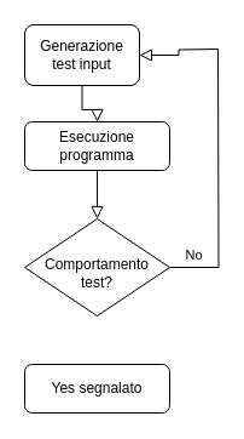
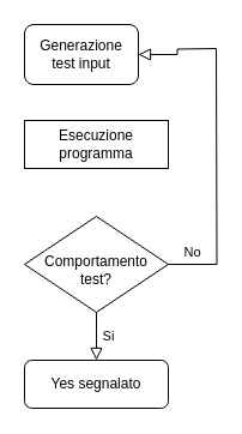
- <mxCell id="2" value="" style="rounded=0;html=1;jettySize=auto;orthogonalLoop=1;fontSize=11;endArrow=block;endFill=0;endSize=8;strokeWidth=1;shadow=0;labelBackgroundColor=none;edgeStyle=orthogonalEdgeStyle;entryX=0.5;entryY=0;entryDx=0;entryDy=0;" parent="1" source="3" target="10" edge="1"><mxGeometry relative="1" as="geometry"><mxPoint x="80" y="110" as="targetPoint" /></mxGeometry></mxCell>
- <mxCell id="10" value="Esecuzione&lt;br&gt;programma" style="rounded=1;whiteSpace=wrap;html=1;fontSize=12;glass=0;strokeWidth=1;shadow=0;" parent="1" vertex="1"><mxGeometry x="20" y="100" width="120" height="40" as="geometry" /></mxCell>
+ <mxCell id="10" value="Esecuzione&lt;br&gt;programma" style="whiteSpace=wrap;html=1;fontSize=12;glass=0;strokeWidth=1;shadow=0;rounded=0;" parent="1" vertex="1"><mxGeometry x="20" y="100" width="120" height="40" as="geometry" /></mxCell>
- <mxCell id="11" value="" style="rounded=0;html=1;jettySize=auto;orthogonalLoop=1;fontSize=11;endArrow=block;endFill=0;endSize=8;strokeWidth=1;shadow=0;labelBackgroundColor=none;edgeStyle=orthogonalEdgeStyle;entryX=0.5;entryY=0;entryDx=0;entryDy=0;exitX=0.5;exitY=1;exitDx=0;exitDy=0;" parent="1" source="10" target="9" edge="1"><mxGeometry relative="1" as="geometry"><mxPoint x="79.74" y="140" as="sourcePoint" /><mxPoint x="79.74" y="180" as="targetPoint" /></mxGeometry></mxCell>
+ <mxCell id="6" value="Si" style="rounded=0;html=1;jettySize=auto;orthogonalLoop=1;fontSize=11;endArrow=block;endFill=0;endSize=8;strokeWidth=1;shadow=0;labelBackgroundColor=none;edgeStyle=orthogonalEdgeStyle;exitX=0.5;exitY=1;exitDx=0;exitDy=0;" parent="1" source="9" target="8" edge="1"><mxGeometry y="10" relative="1" as="geometry"><mxPoint as="offset" /><mxPoint x="80" y="310" as="sourcePoint" /></mxGeometry></mxCell>
